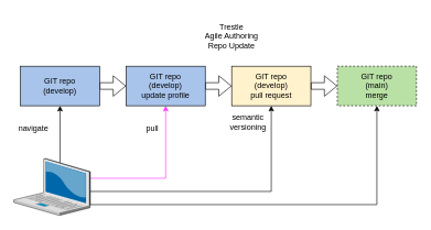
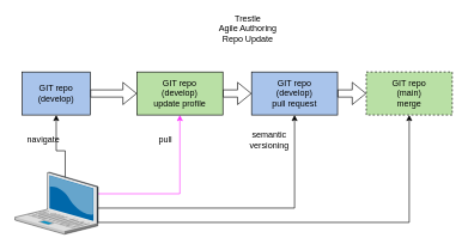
- <mxCell id="15" value="Trestle&lt;br&gt;Agile Authoring&lt;br&gt;Repo Update" style="text;html=1;strokeColor=none;fillColor=none;align=center;verticalAlign=middle;whiteSpace=wrap;rounded=0;" parent="1" vertex="1"><mxGeometry x="290" y="35" width="120" height="40" as="geometry" /></mxCell>
+ <mxCell id="15" value="Trestle&lt;br&gt;Agile Authoring&lt;br&gt;Repo Update" style="text;html=1;strokeColor=none;fillColor=none;align=center;verticalAlign=middle;whiteSpace=wrap;rounded=0;" parent="1" vertex="1"><mxGeometry x="285" y="20" width="120" height="40" as="geometry" /></mxCell>
- <mxCell id="10" value="GIT repo&lt;br&gt;(develop)" style="rounded=0;whiteSpace=wrap;html=1;fillColor=#A9C4EB;" parent="1" vertex="1"><mxGeometry x="30" y="100" width="120" height="60" as="geometry" /></mxCell>
+ <mxCell id="10" value="GIT repo&lt;br&gt;(develop)" style="rounded=0;whiteSpace=wrap;html=1;fillColor=#A9C4EB;" parent="1" vertex="1"><mxGeometry x="30" y="100" width="95" height="60" as="geometry" /></mxCell>
- <mxCell id="13" value="GIT repo&lt;br&gt;(develop)&lt;br&gt;update profile" style="rounded=0;whiteSpace=wrap;html=1;fillColor=#A9C4EB;" parent="1" vertex="1"><mxGeometry x="190" y="100" width="120" height="60" as="geometry" /></mxCell>
+ <mxCell id="13" value="GIT repo&lt;br&gt;(develop)&lt;br&gt;update profile" style="rounded=0;whiteSpace=wrap;html=1;fillColor=#b9e0a5;" parent="1" vertex="1"><mxGeometry x="190" y="100" width="120" height="60" as="geometry" /></mxCell>
- <mxCell id="11" value="GIT repo&lt;br&gt;(develop)&lt;br&gt;pull request" style="rounded=0;whiteSpace=wrap;html=1;fillColor=#fff2cc;" parent="1" vertex="1"><mxGeometry x="350" y="100" width="120" height="60" as="geometry" /></mxCell>
+ <mxCell id="11" value="GIT repo&lt;br&gt;(develop)&lt;br&gt;pull request" style="rounded=0;whiteSpace=wrap;html=1;fillColor=#A9C4EB;" parent="1" vertex="1"><mxGeometry x="350" y="100" width="120" height="60" as="geometry" /></mxCell>
- <mxCell id="19" value="semantic&lt;br&gt;versioning" style="text;html=1;strokeColor=none;fillColor=none;align=center;verticalAlign=middle;whiteSpace=wrap;rounded=0;" parent="1" vertex="1"><mxGeometry x="345" y="170" width="60" height="30" as="geometry" /></mxCell>
+ <mxCell id="19" value="semantic&lt;br&gt;versioning" style="text;html=1;strokeColor=none;fillColor=none;align=center;verticalAlign=middle;whiteSpace=wrap;rounded=0;" parent="1" vertex="1"><mxGeometry x="345" y="180" width="60" height="30" as="geometry" /></mxCell>
- <mxCell id="16" value="navigate" style="text;html=1;strokeColor=none;fillColor=none;align=center;verticalAlign=middle;whiteSpace=wrap;rounded=0;" parent="1" vertex="1"><mxGeometry x="20" y="180" width="60" height="30" as="geometry" /></mxCell>
+ <mxCell id="16" value="navigate" style="text;html=1;strokeColor=none;fillColor=none;align=center;verticalAlign=middle;whiteSpace=wrap;rounded=0;" parent="1" vertex="1"><mxGeometry x="30" y="180" width="60" height="30" as="geometry" /></mxCell>
